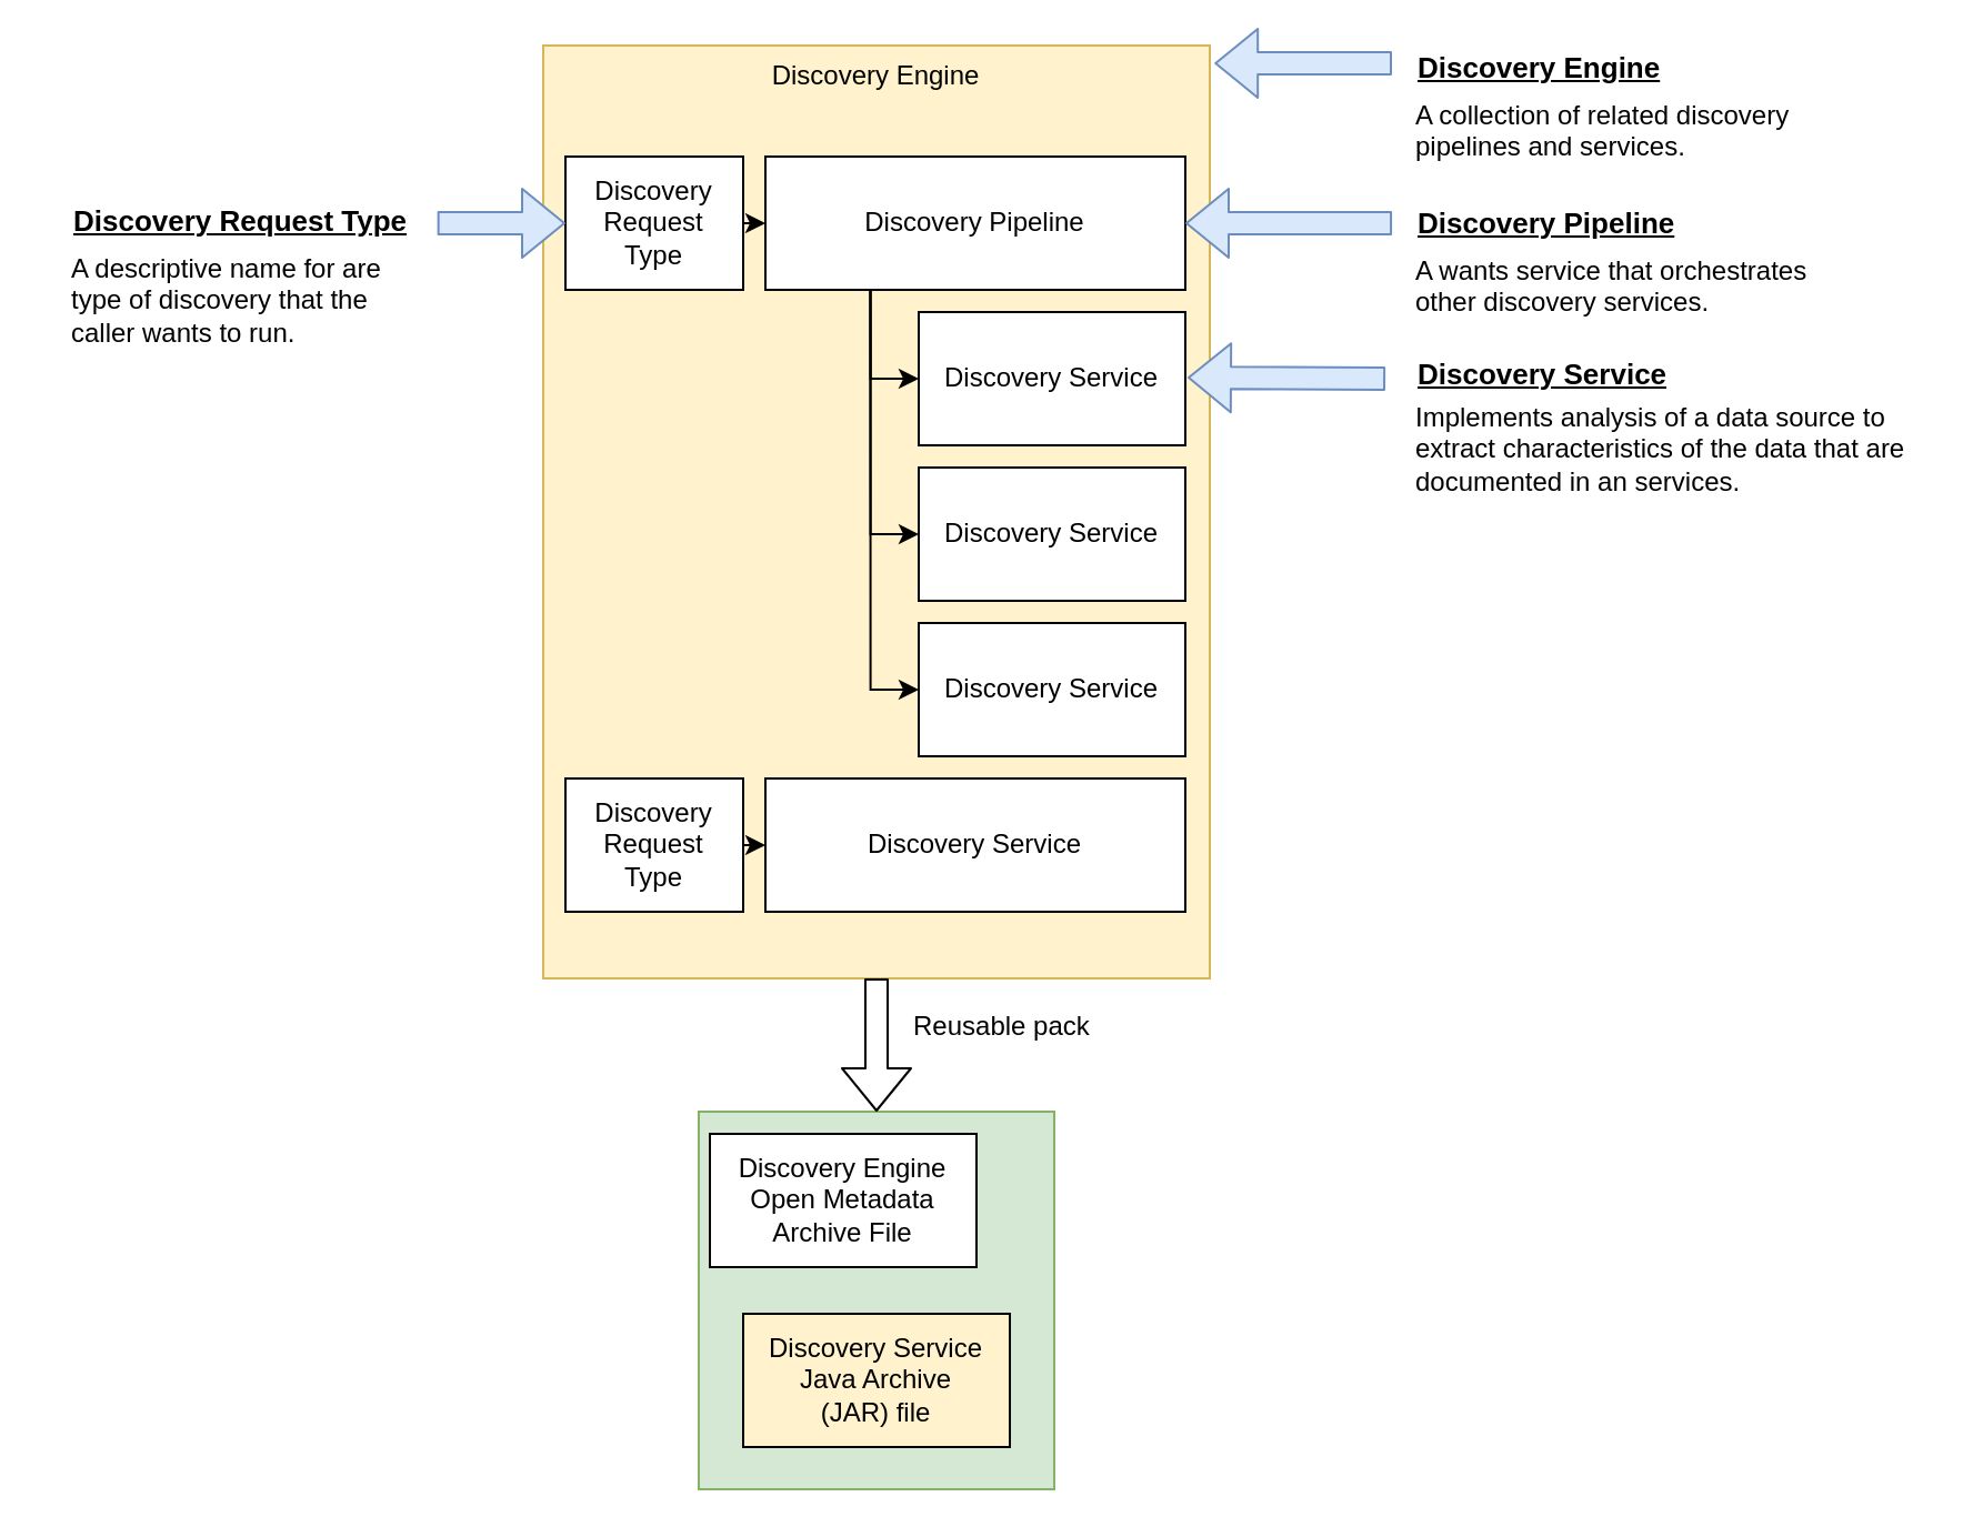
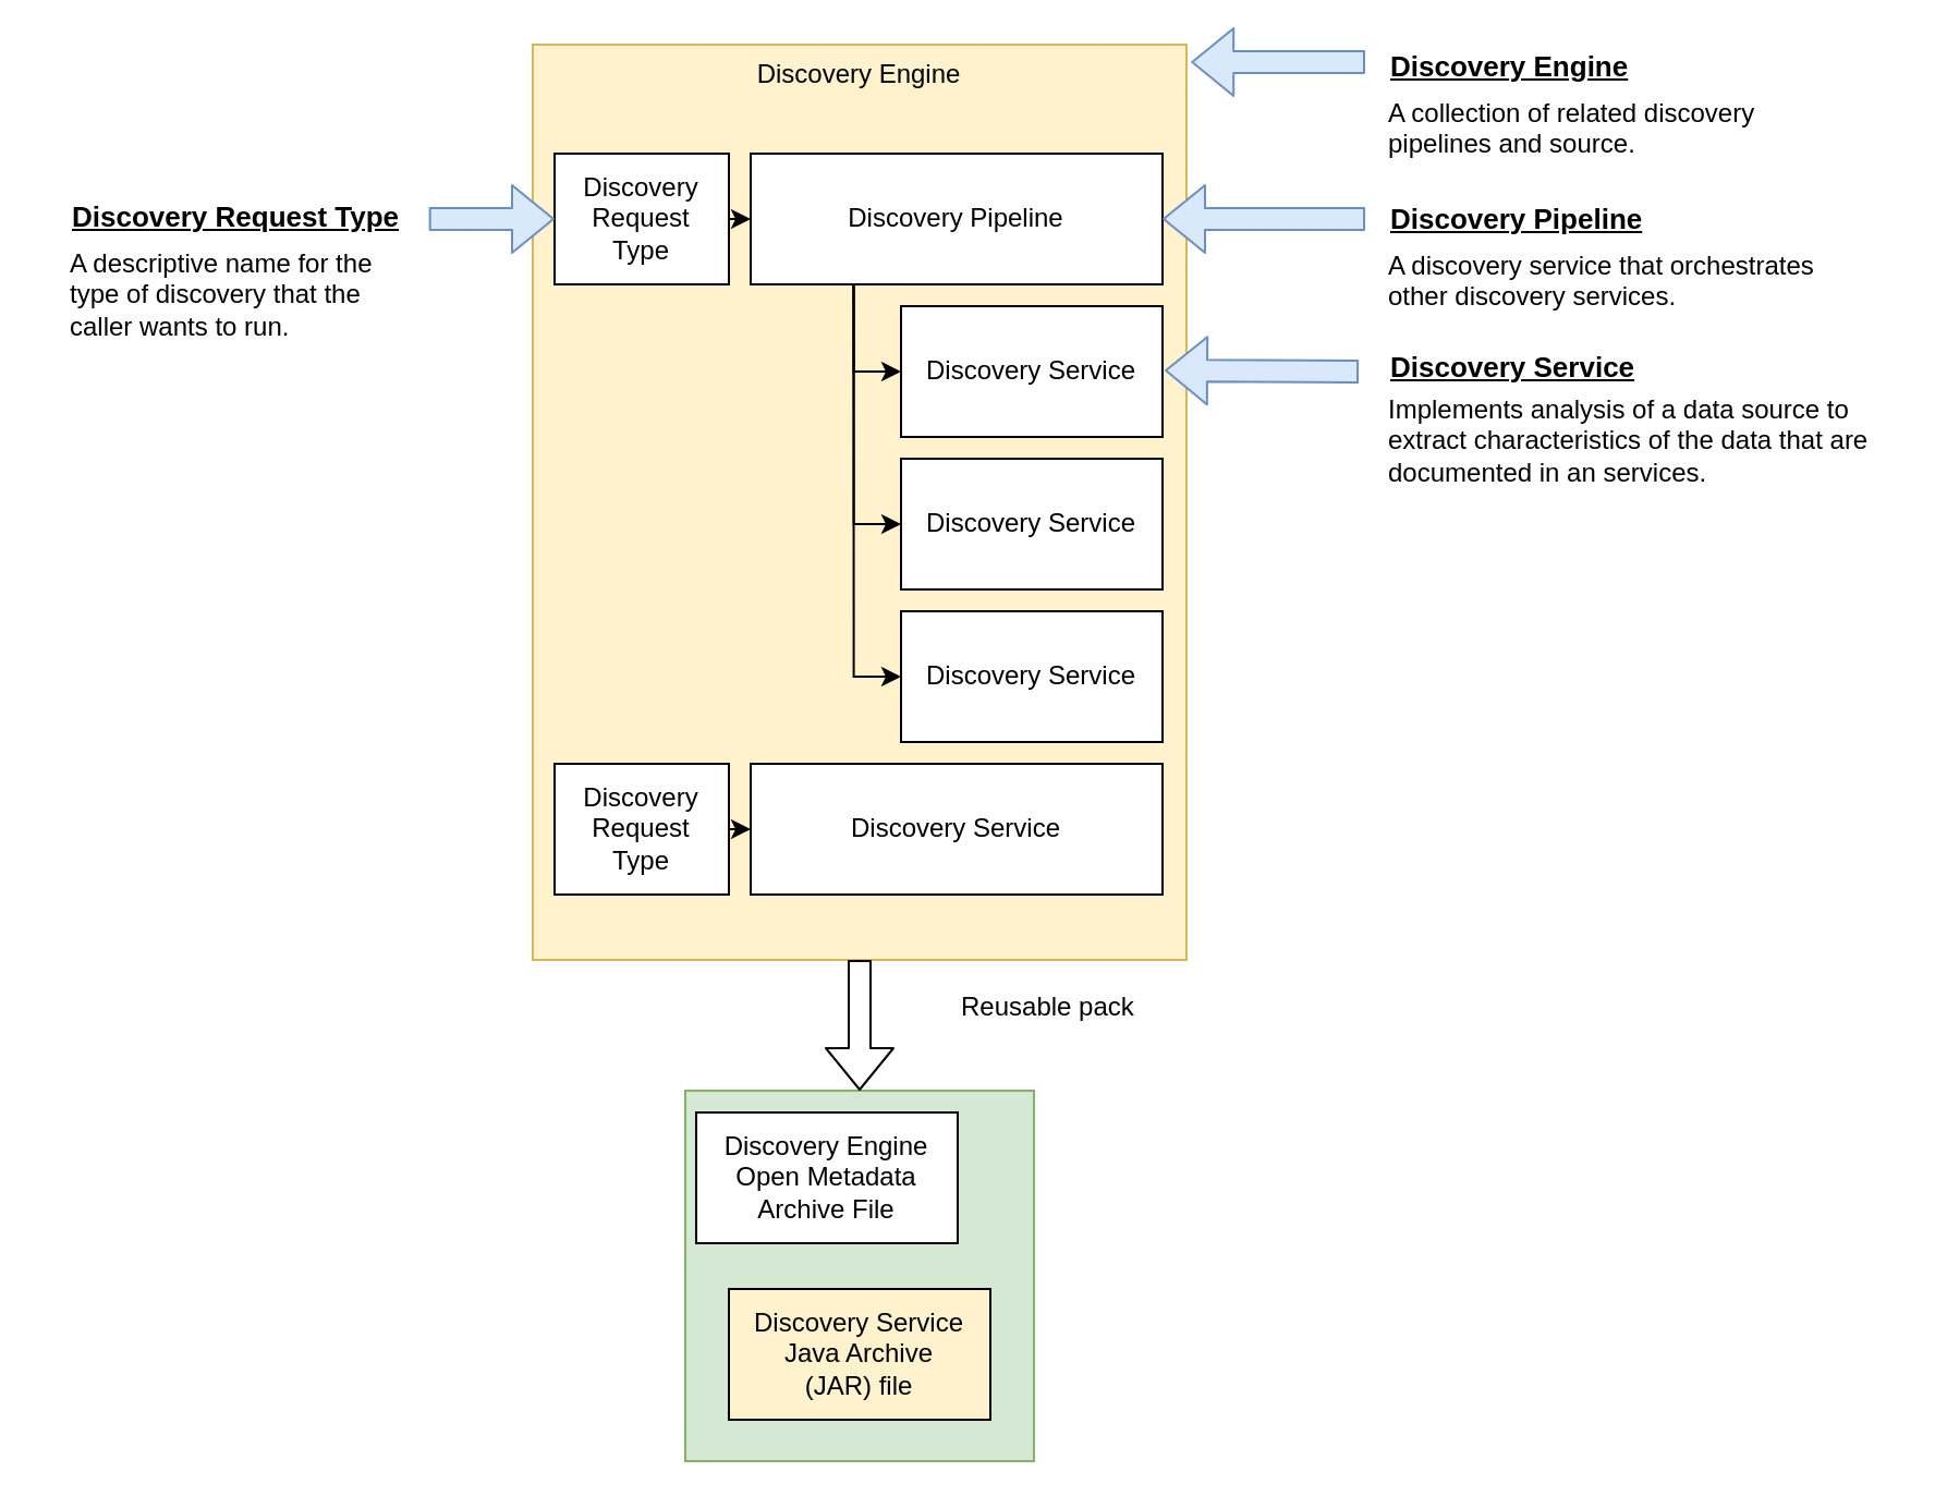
- <mxCell id="12" value="A collection of related discovery&lt;br&gt;pipelines and services." style="text;html=1;resizable=0;points=[];autosize=1;align=left;verticalAlign=top;spacingTop=0;spacingLeft=9;" parent="1" vertex="1"><mxGeometry x="626" y="38" width="180" height="30" as="geometry" /></mxCell>
+ <mxCell id="12" value="A collection of related discovery&lt;br&gt;pipelines and source." style="text;html=1;resizable=0;points=[];autosize=1;align=left;verticalAlign=top;spacingTop=0;spacingLeft=9;" parent="1" vertex="1"><mxGeometry x="626" y="38" width="180" height="30" as="geometry" /></mxCell>
- <mxCell id="13" value="A wants service that orchestrates&lt;br&gt;other discovery services." style="text;html=1;resizable=0;points=[];autosize=1;align=left;verticalAlign=top;spacingTop=0;spacingLeft=9;" parent="1" vertex="1"><mxGeometry x="626" y="108" width="210" height="30" as="geometry" /></mxCell>
+ <mxCell id="13" value="A discovery service that orchestrates&lt;br&gt;other discovery services." style="text;html=1;resizable=0;points=[];autosize=1;align=left;verticalAlign=top;spacingTop=0;spacingLeft=9;" parent="1" vertex="1"><mxGeometry x="626" y="108" width="210" height="30" as="geometry" /></mxCell>
- <mxCell id="29" value="A descriptive name for are&lt;br&gt;type of discovery that the&lt;br&gt;caller wants to run." style="text;html=1;resizable=0;points=[];autosize=1;align=left;verticalAlign=top;spacingTop=0;spacingLeft=9;" parent="1" vertex="1"><mxGeometry x="20.9" y="107" width="160" height="50" as="geometry" /></mxCell>
+ <mxCell id="29" value="A descriptive name for the&lt;br&gt;type of discovery that the&lt;br&gt;caller wants to run." style="text;html=1;resizable=0;points=[];autosize=1;align=left;verticalAlign=top;spacingTop=0;spacingLeft=9;" parent="1" vertex="1"><mxGeometry x="20.9" y="107" width="160" height="50" as="geometry" /></mxCell>
- <mxCell id="18" value="Reusable pack" style="text;html=1;resizable=0;points=[];autosize=1;align=left;verticalAlign=top;spacingTop=-4;" parent="1" vertex="1"><mxGeometry x="409" y="452" width="90" height="20" as="geometry" /></mxCell>
+ <mxCell id="18" value="Reusable pack" style="text;html=1;resizable=0;points=[];autosize=1;align=left;verticalAlign=top;spacingTop=-4;" parent="1" vertex="1"><mxGeometry x="439" y="452" width="90" height="20" as="geometry" /></mxCell>
